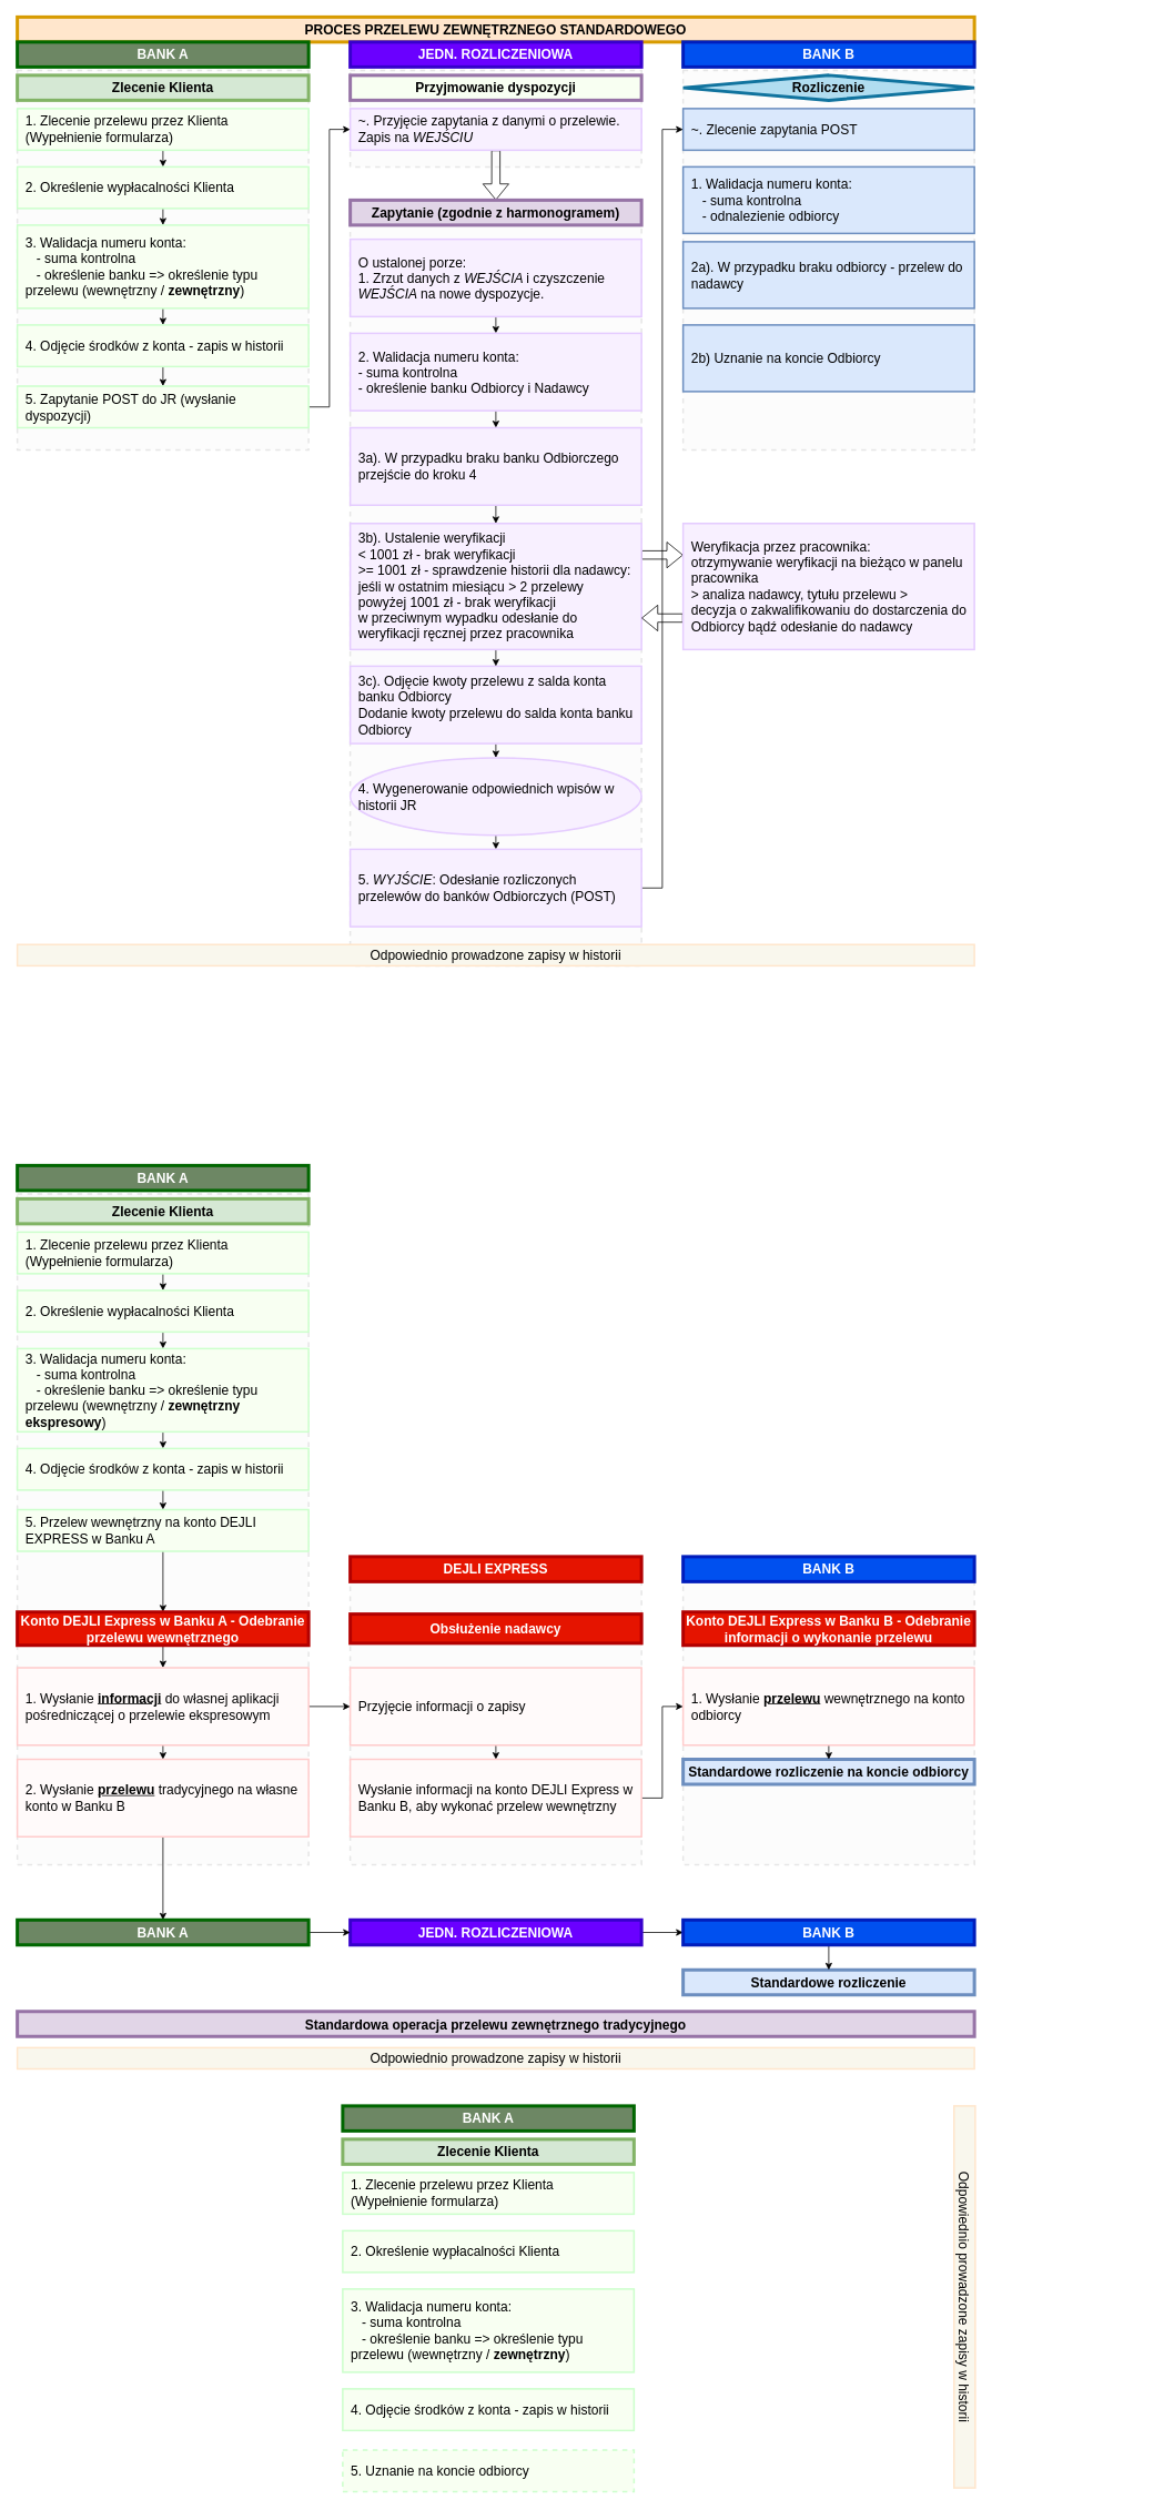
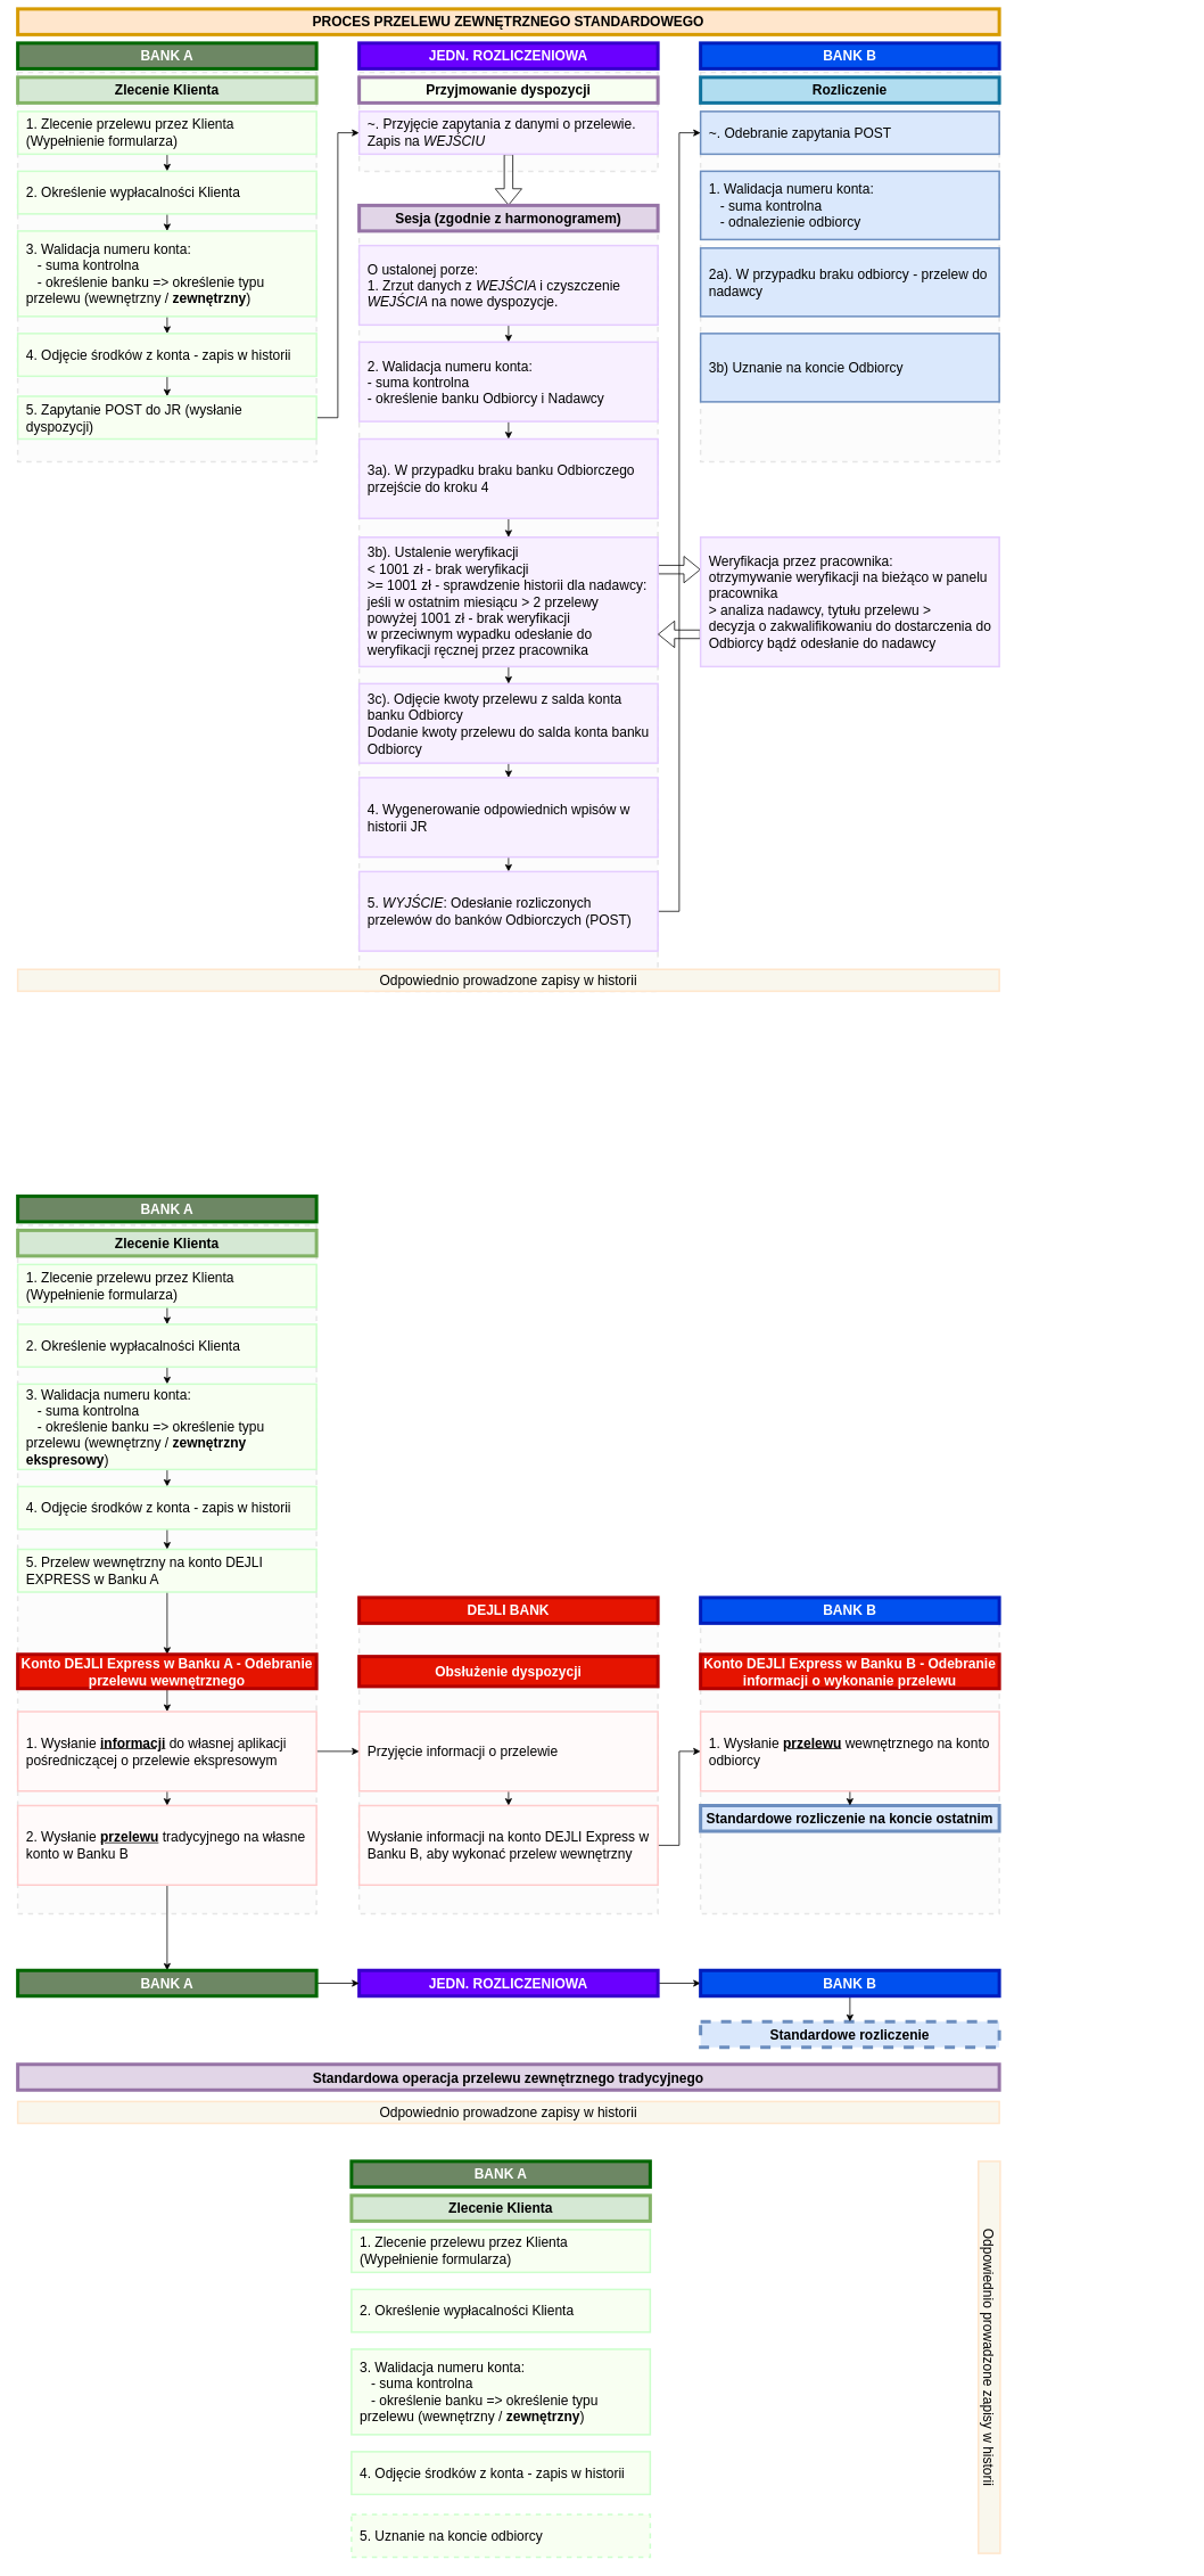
- <mxCell id="2" value="PROCES PRZELEWU ZEWNĘTRZNEGO STANDARDOWEGO" style="rounded=0;whiteSpace=wrap;html=1;fillColor=#ffe6cc;fontSize=16;fontStyle=1;labelBorderColor=none;strokeWidth=4;strokeColor=#d79b00;" vertex="1" parent="1"><mxGeometry x="20" y="20" width="1150" height="30" as="geometry" /></mxCell>
+ <mxCell id="2" value="PROCES PRZELEWU ZEWNĘTRZNEGO STANDARDOWEGO" style="rounded=0;whiteSpace=wrap;html=1;fillColor=#ffe6cc;fontSize=16;fontStyle=1;labelBorderColor=none;strokeWidth=4;strokeColor=#d79b00;" vertex="1" parent="1"><mxGeometry x="20" y="10" width="1150" height="30" as="geometry" /></mxCell>
- <mxCell id="31" value="Rozliczenie" style="rhombus;whiteSpace=wrap;html=1;fillColor=#b1ddf0;fontSize=16;fontStyle=1;labelBorderColor=none;strokeWidth=4;strokeColor=#10739e;" vertex="1" parent="1"><mxGeometry x="820" y="90" width="350" height="30" as="geometry" /></mxCell>
+ <mxCell id="31" value="Rozliczenie" style="rounded=0;whiteSpace=wrap;html=1;fillColor=#b1ddf0;fontSize=16;fontStyle=1;labelBorderColor=none;strokeWidth=4;strokeColor=#10739e;" vertex="1" parent="1"><mxGeometry x="820" y="90" width="350" height="30" as="geometry" /></mxCell>
- <mxCell id="32" value="&lt;span style=&quot;font-weight: 400&quot;&gt;~. Zlecenie zapytania POST&lt;br&gt;&lt;/span&gt;" style="rounded=0;whiteSpace=wrap;html=1;fontSize=16;fontStyle=1;labelBorderColor=none;strokeWidth=2;strokeColor=#6c8ebf;align=left;spacingTop=5;spacingLeft=5;spacingBottom=5;spacingRight=5;spacing=5;fillColor=#dae8fc;" vertex="1" parent="1"><mxGeometry x="820" y="130" width="350" height="50" as="geometry" /></mxCell>
+ <mxCell id="32" value="&lt;span style=&quot;font-weight: 400&quot;&gt;~. Odebranie zapytania POST&lt;br&gt;&lt;/span&gt;" style="rounded=0;whiteSpace=wrap;html=1;fontSize=16;fontStyle=1;labelBorderColor=none;strokeWidth=2;strokeColor=#6c8ebf;align=left;spacingTop=5;spacingLeft=5;spacingBottom=5;spacingRight=5;spacing=5;fillColor=#dae8fc;" vertex="1" parent="1"><mxGeometry x="820" y="130" width="350" height="50" as="geometry" /></mxCell>
- <mxCell id="21" value="Zapytanie (zgodnie z harmonogramem)" style="rounded=0;whiteSpace=wrap;html=1;fillColor=#e1d5e7;fontSize=16;fontStyle=1;labelBorderColor=none;strokeWidth=4;strokeColor=#9673a6;" vertex="1" parent="1"><mxGeometry x="420" y="240" width="350" height="30" as="geometry" /></mxCell>
+ <mxCell id="21" value="Sesja (zgodnie z harmonogramem)" style="rounded=0;whiteSpace=wrap;html=1;fillColor=#e1d5e7;fontSize=16;fontStyle=1;labelBorderColor=none;strokeWidth=4;strokeColor=#9673a6;" vertex="1" parent="1"><mxGeometry x="420" y="240" width="350" height="30" as="geometry" /></mxCell>
- <mxCell id="35" value="&lt;span style=&quot;font-weight: 400&quot;&gt;2b) Uznanie na koncie Odbiorcy&lt;br&gt;&lt;/span&gt;" style="rounded=0;whiteSpace=wrap;html=1;fontSize=16;fontStyle=1;labelBorderColor=none;strokeWidth=2;strokeColor=#6c8ebf;align=left;spacingTop=5;spacingLeft=5;spacingBottom=5;spacingRight=5;spacing=5;fillColor=#dae8fc;" vertex="1" parent="1"><mxGeometry x="820" y="390" width="350" height="80" as="geometry" /></mxCell>
+ <mxCell id="35" value="&lt;span style=&quot;font-weight: 400&quot;&gt;3b) Uznanie na koncie Odbiorcy&lt;br&gt;&lt;/span&gt;" style="rounded=0;whiteSpace=wrap;html=1;fontSize=16;fontStyle=1;labelBorderColor=none;strokeWidth=2;strokeColor=#6c8ebf;align=left;spacingTop=5;spacingLeft=5;spacingBottom=5;spacingRight=5;spacing=5;fillColor=#dae8fc;" vertex="1" parent="1"><mxGeometry x="820" y="390" width="350" height="80" as="geometry" /></mxCell>
- <mxCell id="39" value="&lt;span style=&quot;font-weight: 400&quot;&gt;4. Wygenerowanie odpowiednich wpisów w historii JR&lt;br&gt;&lt;/span&gt;" style="ellipse;whiteSpace=wrap;html=1;fontSize=16;fontStyle=1;labelBorderColor=none;strokeWidth=2;align=left;spacingTop=5;spacingLeft=5;spacingBottom=5;spacingRight=5;spacing=5;fillColor=#F8F0FF;strokeColor=#E5CCFF;" vertex="1" parent="1"><mxGeometry x="420" y="910" width="350" height="93" as="geometry" /></mxCell>
+ <mxCell id="39" value="&lt;span style=&quot;font-weight: 400&quot;&gt;4. Wygenerowanie odpowiednich wpisów w historii JR&lt;br&gt;&lt;/span&gt;" style="rounded=0;whiteSpace=wrap;html=1;fontSize=16;fontStyle=1;labelBorderColor=none;strokeWidth=2;align=left;spacingTop=5;spacingLeft=5;spacingBottom=5;spacingRight=5;spacing=5;fillColor=#F8F0FF;strokeColor=#E5CCFF;" vertex="1" parent="1"><mxGeometry x="420" y="910" width="350" height="93" as="geometry" /></mxCell>
- <mxCell id="87" value="DEJLI EXPRESS" style="rounded=0;whiteSpace=wrap;html=1;fillColor=#e51400;fontColor=#ffffff;fontSize=16;fontStyle=1;labelBorderColor=none;strokeWidth=4;strokeColor=#B20000;" vertex="1" parent="1"><mxGeometry x="420" y="1870" width="350" height="30" as="geometry" /></mxCell>
+ <mxCell id="87" value="DEJLI BANK" style="rounded=0;whiteSpace=wrap;html=1;fillColor=#e51400;fontColor=#ffffff;fontSize=16;fontStyle=1;labelBorderColor=none;strokeWidth=4;strokeColor=#B20000;" vertex="1" parent="1"><mxGeometry x="420" y="1870" width="350" height="30" as="geometry" /></mxCell>
- <mxCell id="63" value="Obsłużenie nadawcy" style="rounded=0;whiteSpace=wrap;html=1;fillColor=#e51400;fontSize=16;fontStyle=1;labelBorderColor=none;strokeWidth=4;strokeColor=#B20000;fontColor=#ffffff;" vertex="1" parent="1"><mxGeometry x="420" y="1939" width="350" height="35" as="geometry" /></mxCell>
+ <mxCell id="63" value="Obsłużenie dyspozycji" style="rounded=0;whiteSpace=wrap;html=1;fillColor=#e51400;fontSize=16;fontStyle=1;labelBorderColor=none;strokeWidth=4;strokeColor=#B20000;fontColor=#ffffff;" vertex="1" parent="1"><mxGeometry x="420" y="1939" width="350" height="35" as="geometry" /></mxCell>
- <mxCell id="72" value="&lt;span style=&quot;font-weight: 400&quot;&gt;Przyjęcie informacji o zapisy&lt;/span&gt;" style="rounded=0;whiteSpace=wrap;html=1;fontSize=16;fontStyle=1;labelBorderColor=none;strokeWidth=2;align=left;spacingTop=5;spacingLeft=5;spacingBottom=5;spacingRight=5;spacing=5;fillColor=#FFFAFA;strokeColor=#FFCCCC;" vertex="1" parent="1"><mxGeometry x="420" y="2003.5" width="350" height="93" as="geometry" /></mxCell>
+ <mxCell id="72" value="&lt;span style=&quot;font-weight: 400&quot;&gt;Przyjęcie informacji o przelewie&lt;/span&gt;" style="rounded=0;whiteSpace=wrap;html=1;fontSize=16;fontStyle=1;labelBorderColor=none;strokeWidth=2;align=left;spacingTop=5;spacingLeft=5;spacingBottom=5;spacingRight=5;spacing=5;fillColor=#FFFAFA;strokeColor=#FFCCCC;" vertex="1" parent="1"><mxGeometry x="420" y="2003.5" width="350" height="93" as="geometry" /></mxCell>
- <mxCell id="52" value="Standardowe rozliczenie na koncie odbiorcy" style="rounded=0;whiteSpace=wrap;html=1;fillColor=#dae8fc;fontSize=16;fontStyle=1;labelBorderColor=none;strokeWidth=4;strokeColor=#6c8ebf;" vertex="1" parent="1"><mxGeometry x="820" y="2113.5" width="350" height="30" as="geometry" /></mxCell>
+ <mxCell id="52" value="Standardowe rozliczenie na koncie ostatnim" style="rounded=0;whiteSpace=wrap;html=1;fillColor=#dae8fc;fontSize=16;fontStyle=1;labelBorderColor=none;strokeWidth=4;strokeColor=#6c8ebf;" vertex="1" parent="1"><mxGeometry x="820" y="2113.5" width="350" height="30" as="geometry" /></mxCell>
- <mxCell id="81" value="Standardowe rozliczenie" style="rounded=0;whiteSpace=wrap;html=1;fillColor=#dae8fc;fontSize=16;fontStyle=1;labelBorderColor=none;strokeWidth=4;strokeColor=#6c8ebf;" vertex="1" parent="1"><mxGeometry x="820" y="2366.5" width="350" height="30" as="geometry" /></mxCell>
+ <mxCell id="81" value="Standardowe rozliczenie" style="rounded=0;whiteSpace=wrap;html=1;fillColor=#dae8fc;fontSize=16;fontStyle=1;labelBorderColor=none;strokeWidth=4;strokeColor=#6c8ebf;dashed=1;" vertex="1" parent="1"><mxGeometry x="820" y="2366.5" width="350" height="30" as="geometry" /></mxCell>
